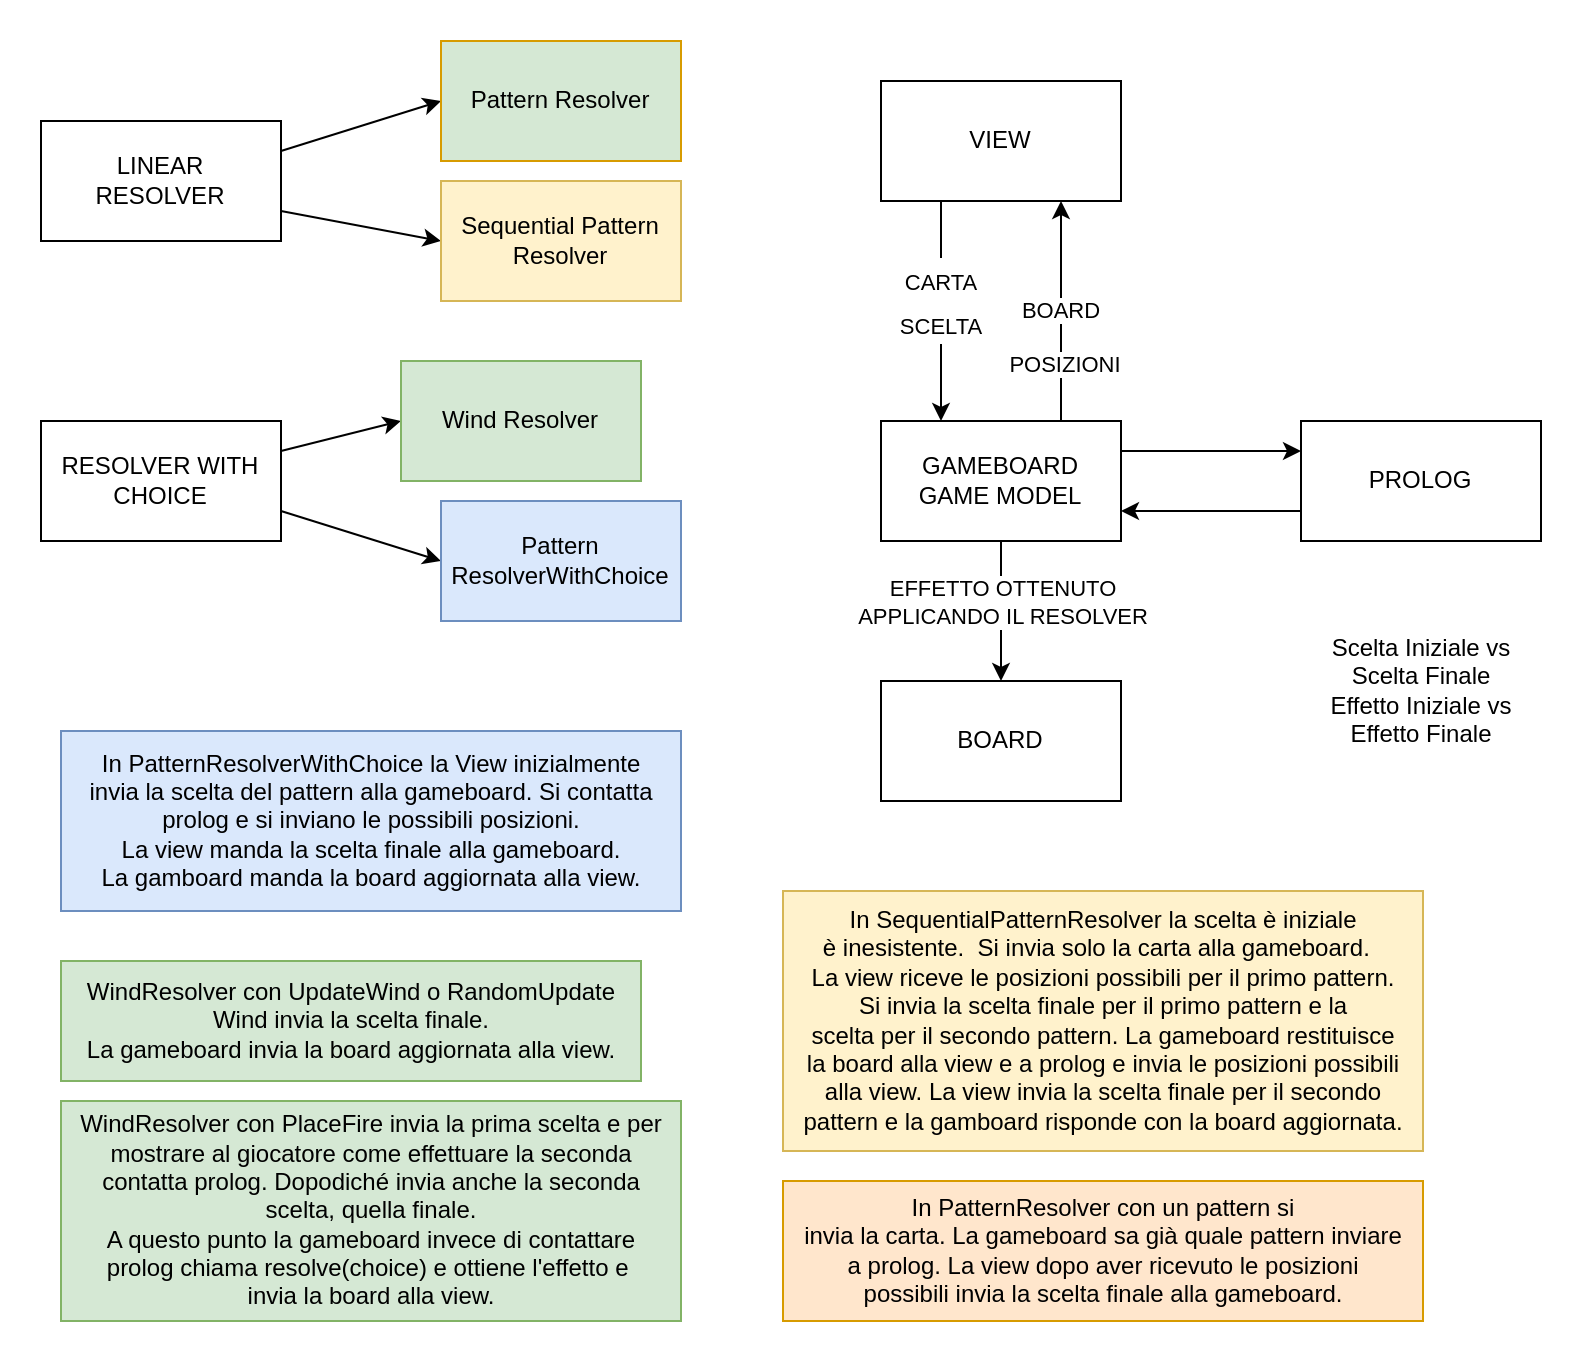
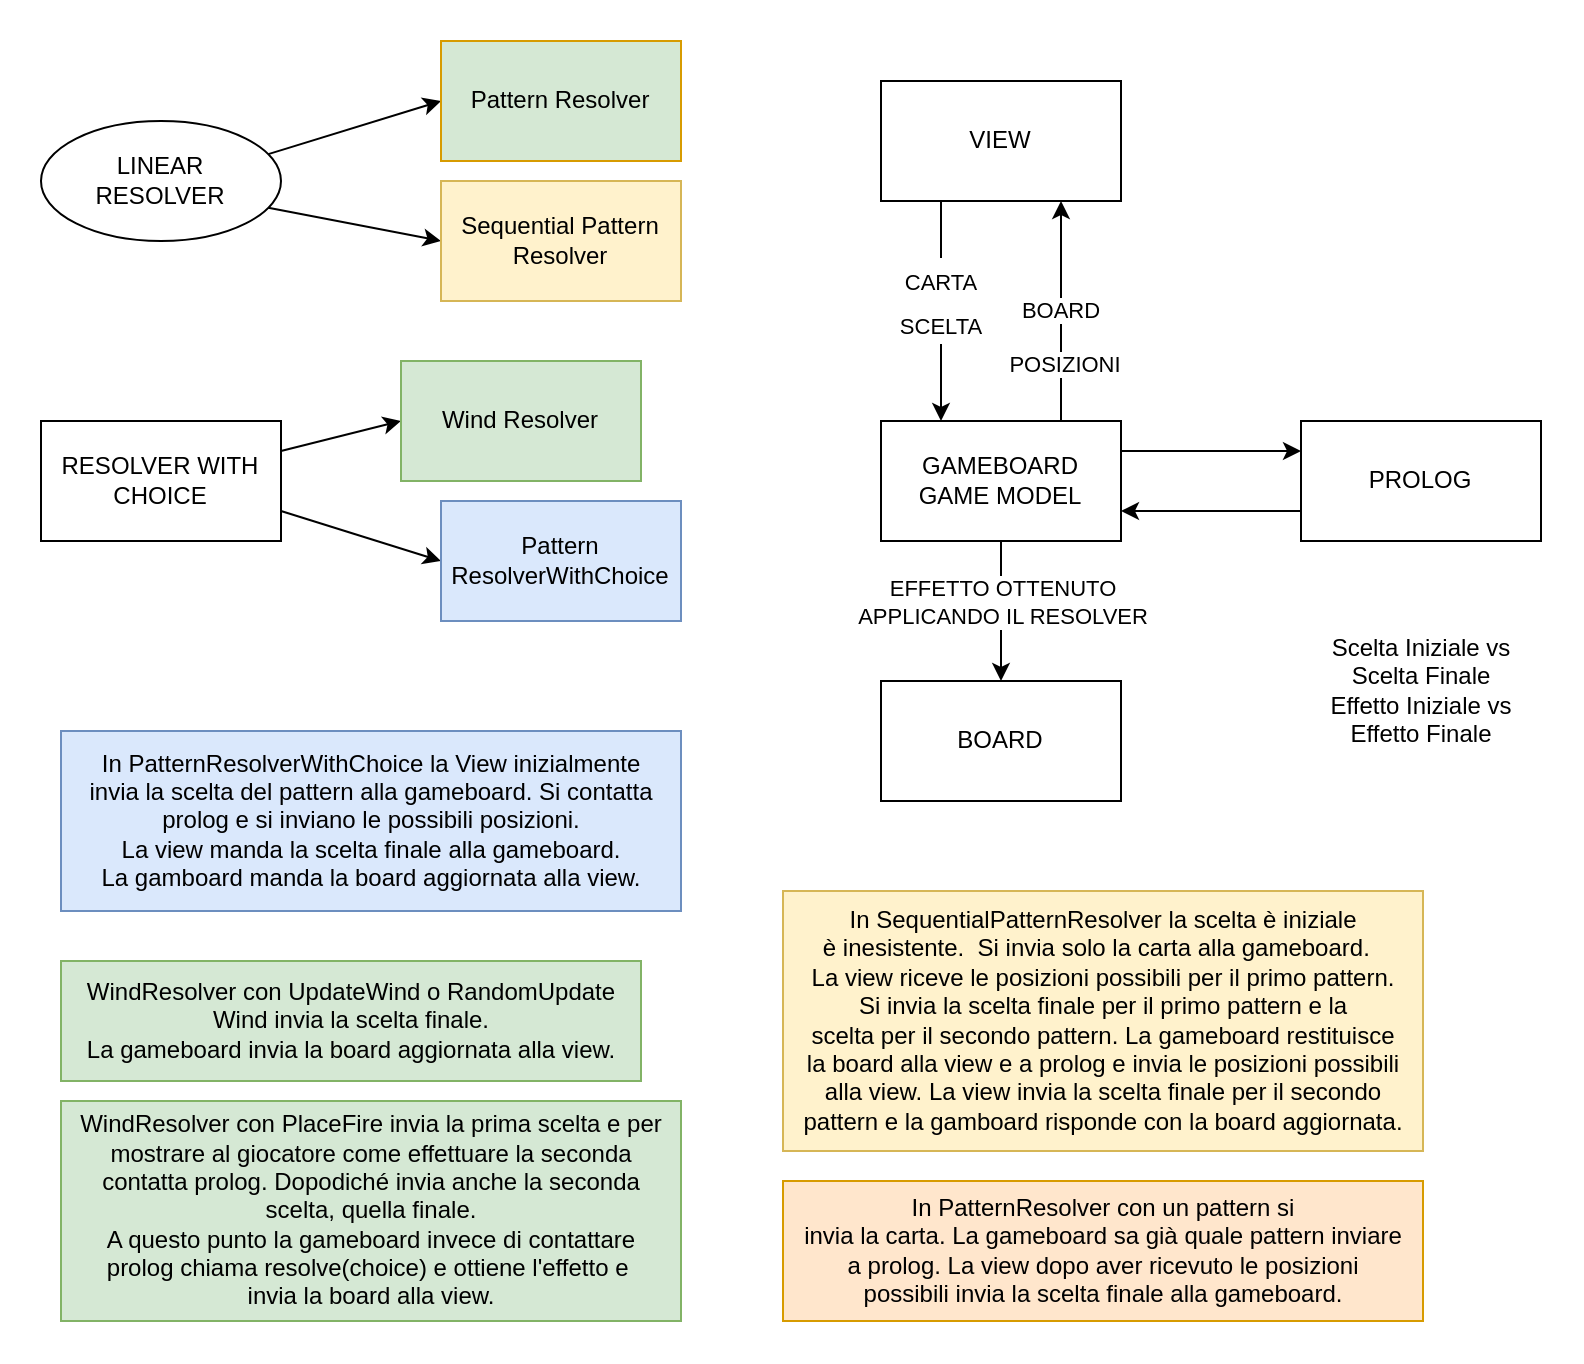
- <mxCell id="22" value="LINEAR &lt;br&gt;RESOLVER" style="rounded=0;whiteSpace=wrap;html=1;" vertex="1" parent="1"><mxGeometry x="20" y="60" width="120" height="60" as="geometry" /></mxCell>
+ <mxCell id="22" value="LINEAR &lt;br&gt;RESOLVER" style="ellipse;whiteSpace=wrap;html=1;" vertex="1" parent="1"><mxGeometry x="20" y="60" width="120" height="60" as="geometry" /></mxCell>
